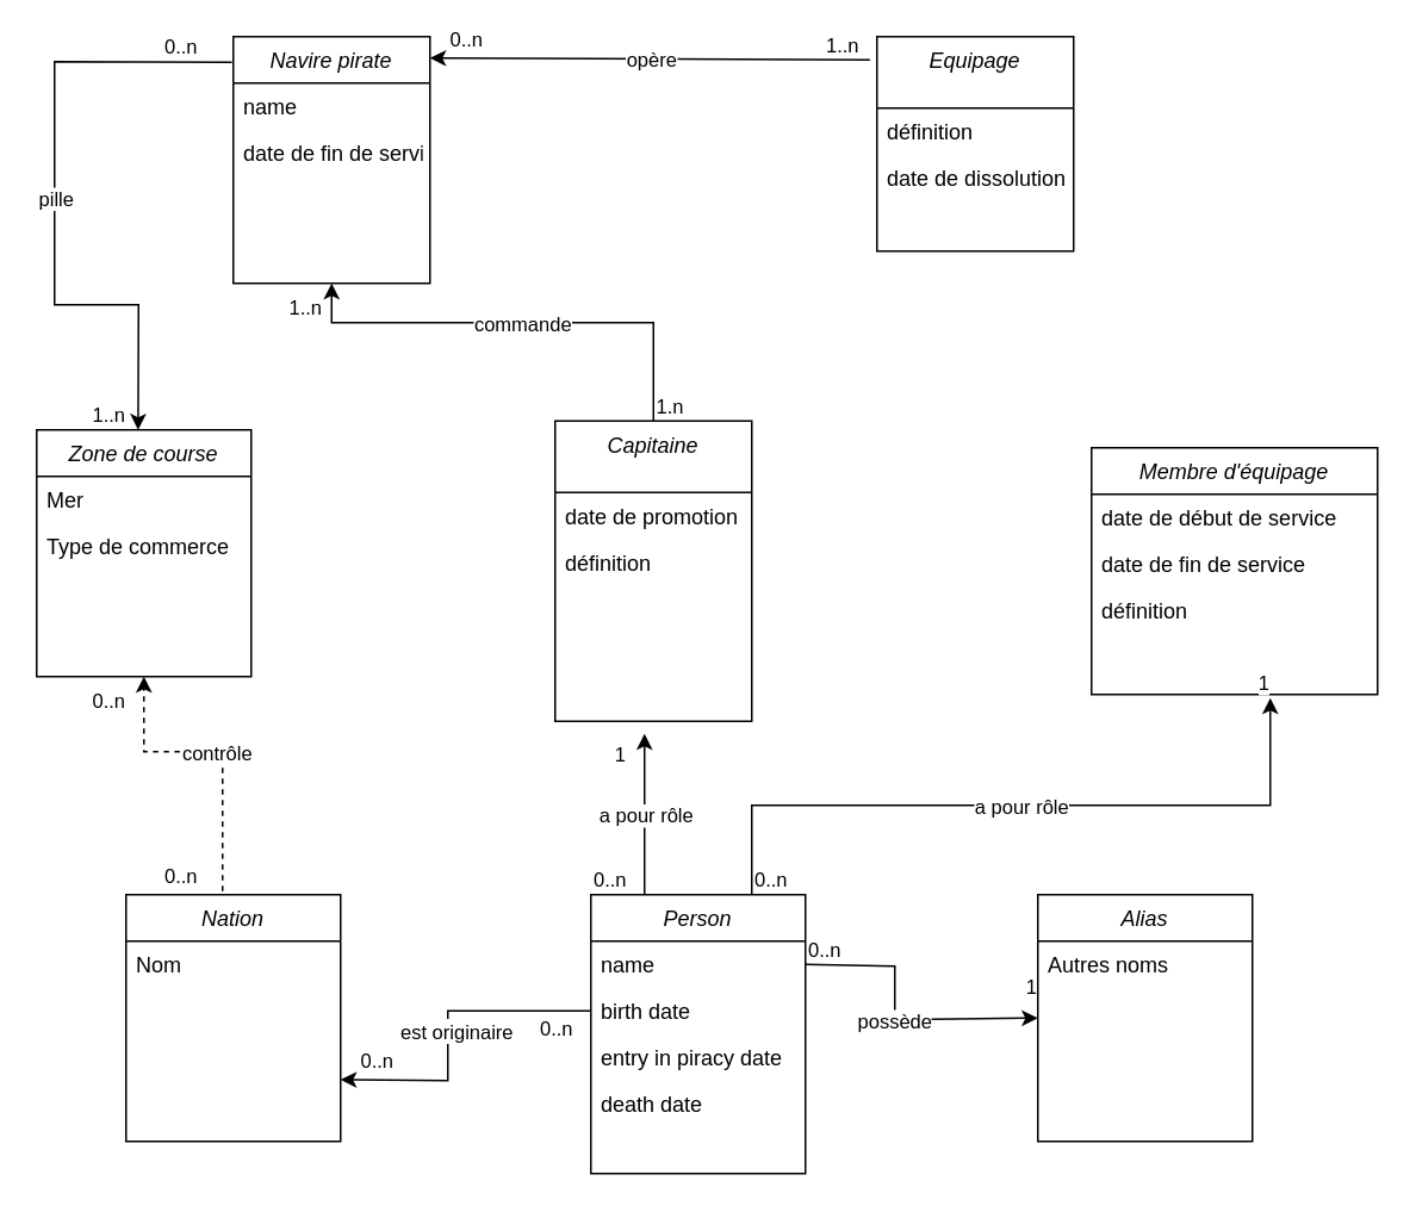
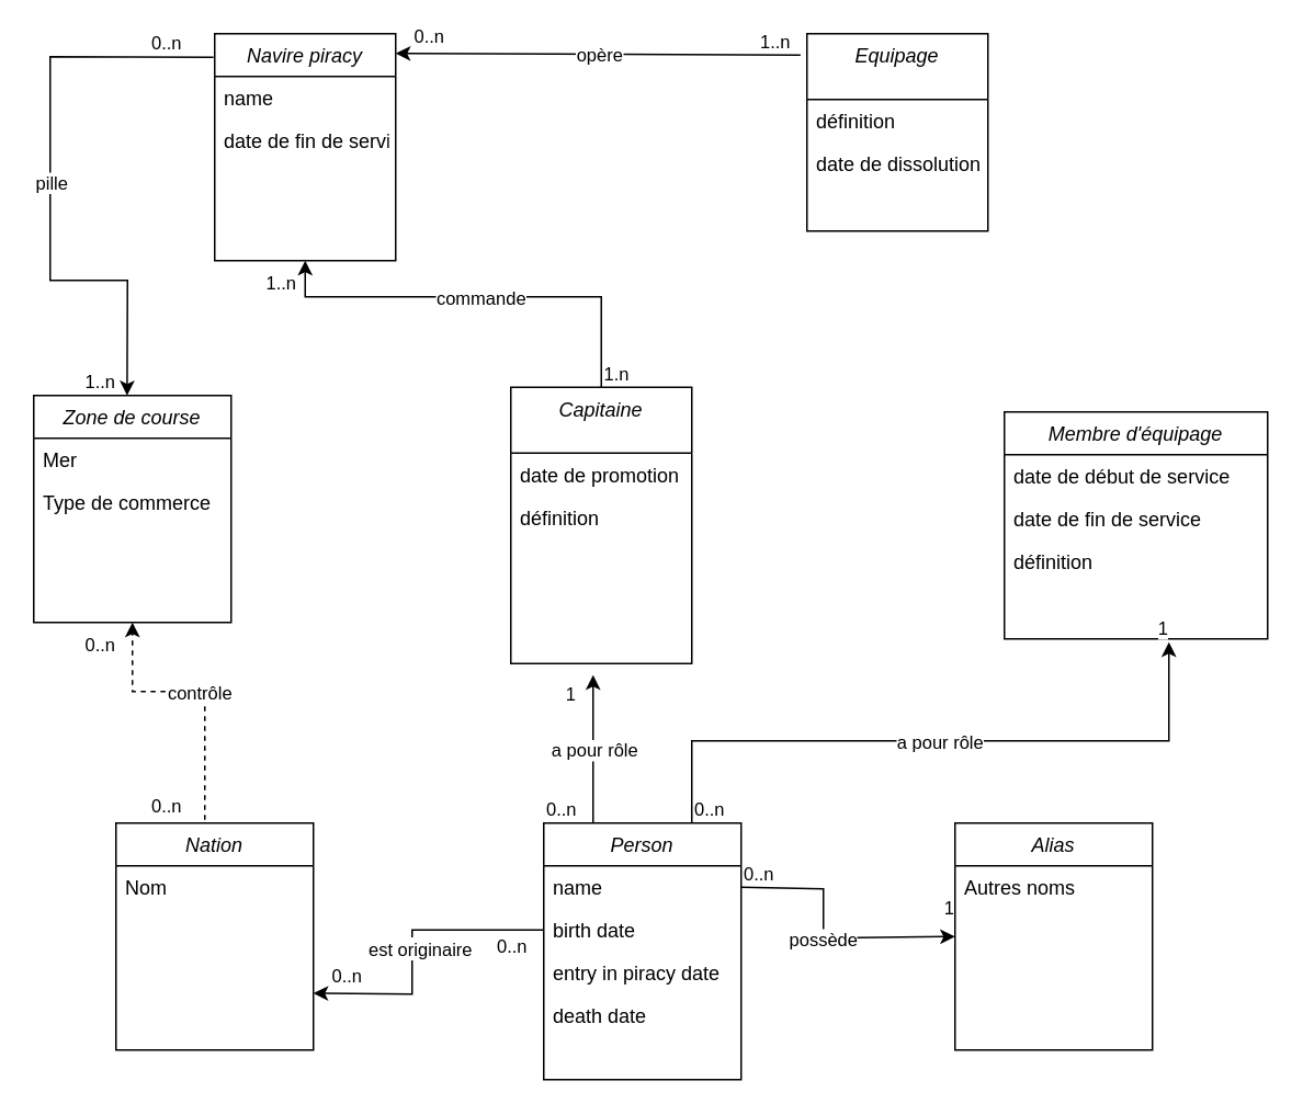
- <mxCell id="21" value="Navire pirate" style="swimlane;fontStyle=2;align=center;verticalAlign=top;childLayout=stackLayout;horizontal=1;startSize=26;horizontalStack=0;resizeParent=1;resizeLast=0;collapsible=1;marginBottom=0;rounded=0;shadow=0;strokeWidth=1;" parent="1" vertex="1"><mxGeometry x="130" y="20" width="110" height="138" as="geometry"><mxRectangle x="230" y="140" width="160" height="26" as="alternateBounds" /></mxGeometry></mxCell>
+ <mxCell id="21" value="Navire piracy" style="swimlane;fontStyle=2;align=center;verticalAlign=top;childLayout=stackLayout;horizontal=1;startSize=26;horizontalStack=0;resizeParent=1;resizeLast=0;collapsible=1;marginBottom=0;rounded=0;shadow=0;strokeWidth=1;" parent="1" vertex="1"><mxGeometry x="130" y="20" width="110" height="138" as="geometry"><mxRectangle x="230" y="140" width="160" height="26" as="alternateBounds" /></mxGeometry></mxCell>
